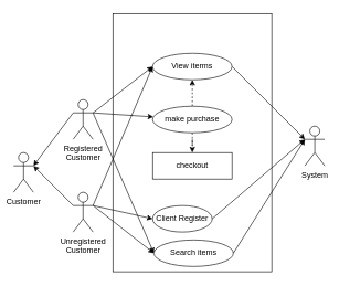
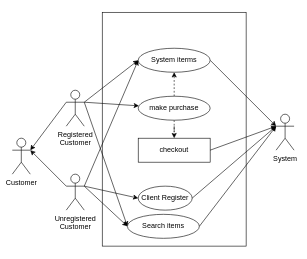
- <mxCell id="5" value="View iterms" style="ellipse;whiteSpace=wrap;html=1;" vertex="1" parent="1"><mxGeometry x="230" y="80" width="120" height="40" as="geometry" /></mxCell>
+ <mxCell id="5" value="System iterms" style="ellipse;whiteSpace=wrap;html=1;" vertex="1" parent="1"><mxGeometry x="230" y="80" width="120" height="40" as="geometry" /></mxCell>
+ <mxCell id="23" style="rounded=0;orthogonalLoop=1;jettySize=auto;html=1;entryX=0;entryY=0.333;entryDx=0;entryDy=0;entryPerimeter=0;exitX=1;exitY=0.5;exitDx=0;exitDy=0;" edge="1" parent="1" source="20" target="21"><mxGeometry relative="1" as="geometry" /></mxCell>
- <mxCell id="24" value="Search items" style="ellipse;whiteSpace=wrap;html=1;" vertex="1" parent="1"><mxGeometry x="232" y="362" width="120" height="40" as="geometry" /></mxCell>
+ <mxCell id="24" value="Search items" style="ellipse;whiteSpace=wrap;html=1;" vertex="1" parent="1"><mxGeometry x="212" y="357" width="120" height="40" as="geometry" /></mxCell>
